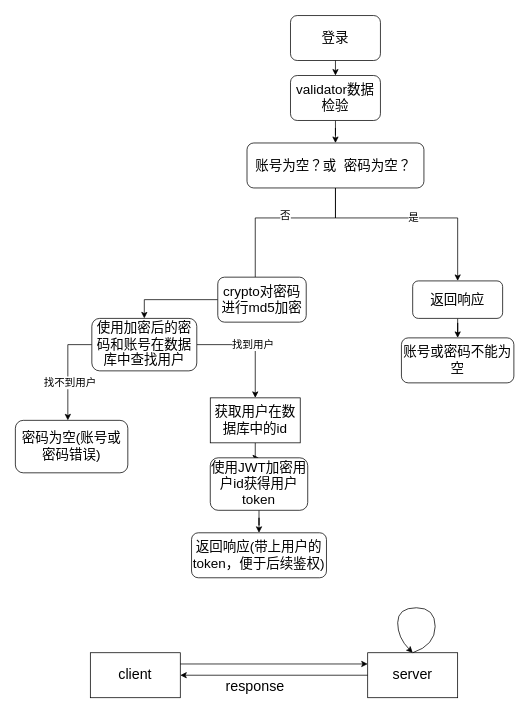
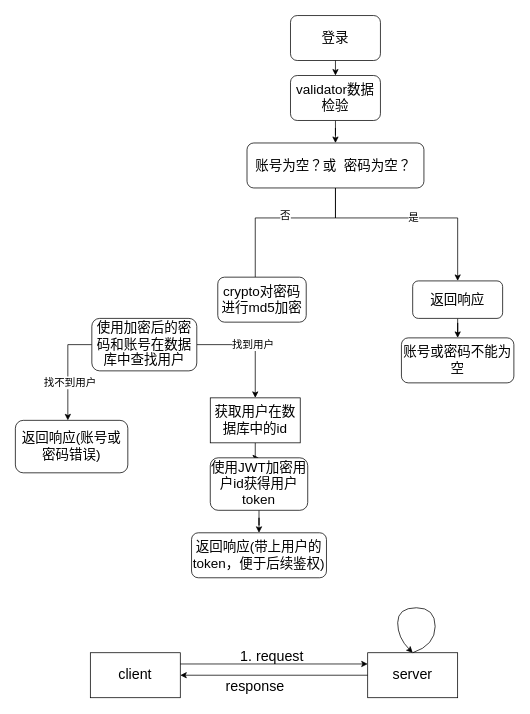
- <mxCell id="13" style="edgeStyle=orthogonalEdgeStyle;rounded=0;orthogonalLoop=1;jettySize=auto;html=1;entryX=0.5;entryY=0;entryDx=0;entryDy=0;fontSize=14;" parent="1" source="14" target="18" edge="1"><mxGeometry relative="1" as="geometry" /></mxCell>
- <mxCell id="19" value="&lt;font style=&quot;font-size: 18px;&quot;&gt;密码为空(账号或密码错误)&lt;/font&gt;" style="rounded=1;whiteSpace=wrap;html=1;fontSize=14;" parent="1" vertex="1"><mxGeometry x="20" y="560" width="150" height="70" as="geometry" /></mxCell>
+ <mxCell id="19" value="&lt;font style=&quot;font-size: 18px;&quot;&gt;返回响应(账号或密码错误)&lt;/font&gt;" style="rounded=1;whiteSpace=wrap;html=1;fontSize=14;" parent="1" vertex="1"><mxGeometry x="20" y="560" width="150" height="70" as="geometry" /></mxCell>
+ <mxCell id="29" value="1. request" style="text;html=1;strokeColor=none;fillColor=none;align=center;verticalAlign=middle;whiteSpace=wrap;rounded=0;fontSize=19;" vertex="1" parent="1"><mxGeometry x="315" y="860" width="95" height="30" as="geometry" /></mxCell>
